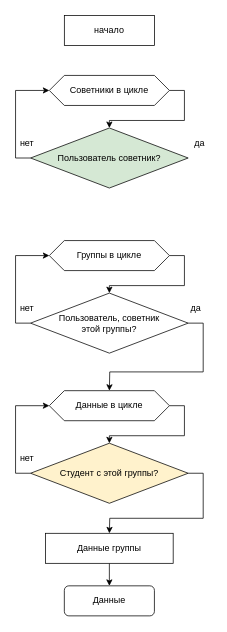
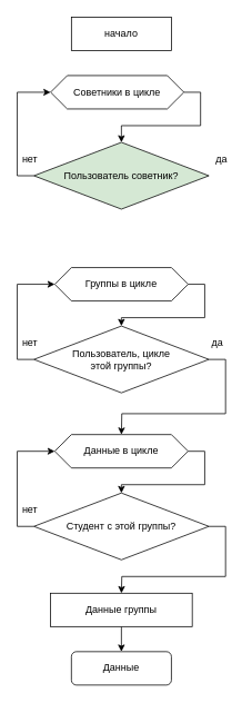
- <mxCell id="6" value="Советники в цикле" style="shape=hexagon;perimeter=hexagonPerimeter2;whiteSpace=wrap;html=1;fixedSize=1;" parent="1" vertex="1"><mxGeometry x="65" y="100" width="160" height="40" as="geometry" /></mxCell>
+ <mxCell id="6" value="Советники в цикле" style="shape=hexagon;perimeter=hexagonPerimeter2;whiteSpace=wrap;html=1;fixedSize=1;" parent="1" vertex="1"><mxGeometry x="60" y="90" width="160" height="40" as="geometry" /></mxCell>
- <mxCell id="13" value="Пользователь, советник &lt;br&gt;этой группы?" style="rhombus;whiteSpace=wrap;html=1;" parent="1" vertex="1"><mxGeometry x="40" y="390" width="210" height="80" as="geometry" /></mxCell>
+ <mxCell id="13" value="Пользователь, цикле &lt;br&gt;этой группы?" style="rhombus;whiteSpace=wrap;html=1;" parent="1" vertex="1"><mxGeometry x="40" y="390" width="210" height="80" as="geometry" /></mxCell>
- <mxCell id="20" value="Студент с этой группы?" style="rhombus;whiteSpace=wrap;html=1;fillColor=#fff2cc;" parent="1" vertex="1"><mxGeometry x="40" y="590" width="210" height="80" as="geometry" /></mxCell>
+ <mxCell id="20" value="Студент с этой группы?" style="rhombus;whiteSpace=wrap;html=1;" parent="1" vertex="1"><mxGeometry x="40" y="590" width="210" height="80" as="geometry" /></mxCell>
